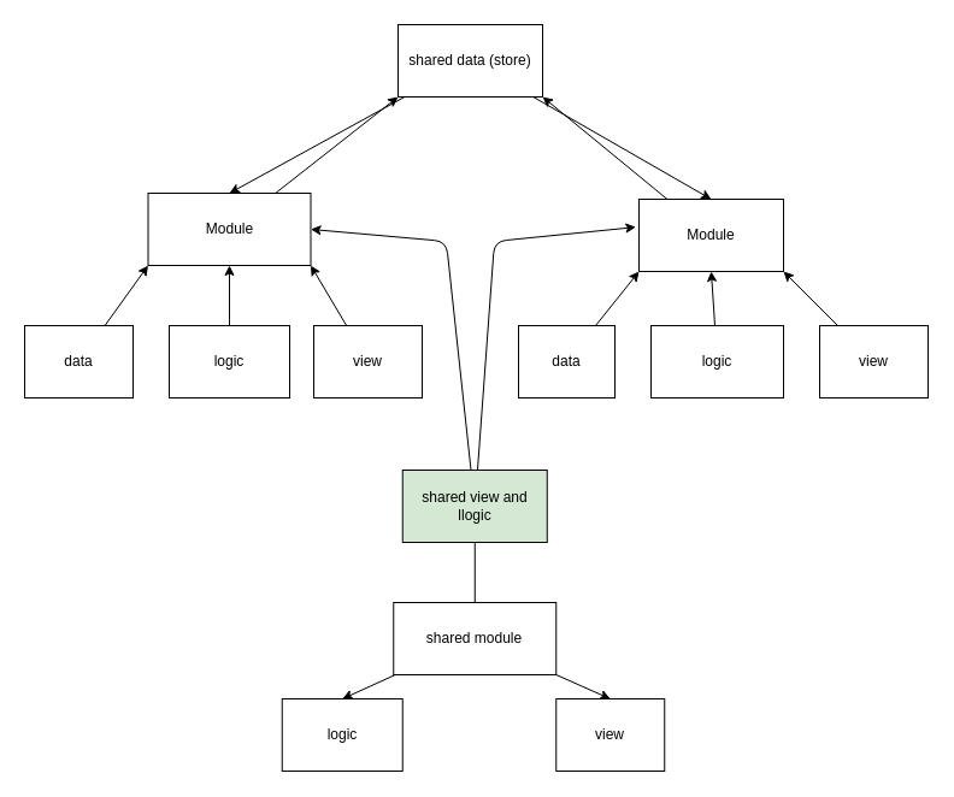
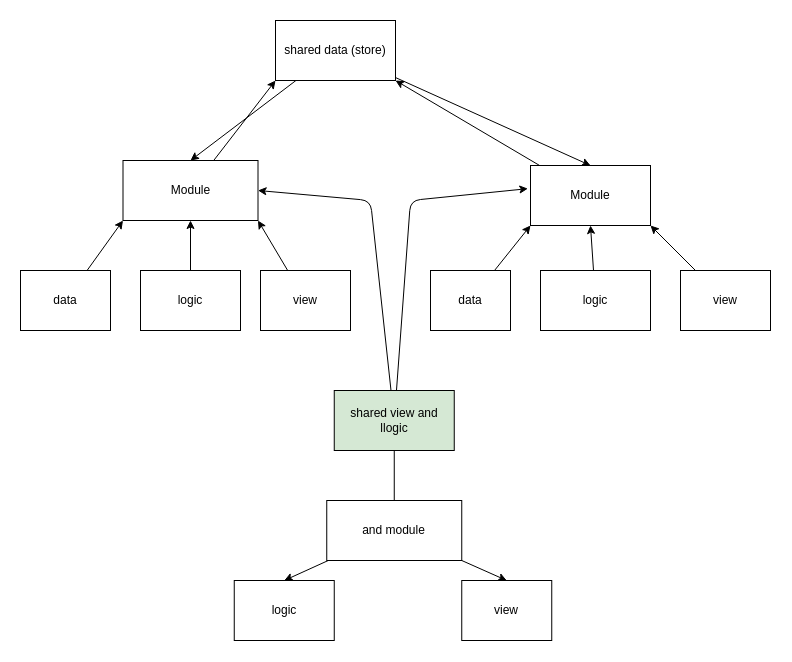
- <mxCell id="20" value="shared data (store)&lt;br&gt;" style="rounded=0;whiteSpace=wrap;html=1;" vertex="1" parent="1"><mxGeometry x="330" width="120" height="60" as="geometry" y="20" /></mxCell>
+ <mxCell id="20" value="shared data (store)&lt;br&gt;" style="rounded=0;whiteSpace=wrap;html=1;" vertex="1" parent="1"><mxGeometry x="275" y="20" width="120" height="60" as="geometry" /></mxCell>
- <mxCell id="27" value="shared module" style="rounded=0;whiteSpace=wrap;html=1;" vertex="1" parent="1"><mxGeometry x="326.25" y="500" width="135" height="60" as="geometry" /></mxCell>
+ <mxCell id="27" value="and module" style="rounded=0;whiteSpace=wrap;html=1;" vertex="1" parent="1"><mxGeometry x="326.25" y="500" width="135" height="60" as="geometry" /></mxCell>
